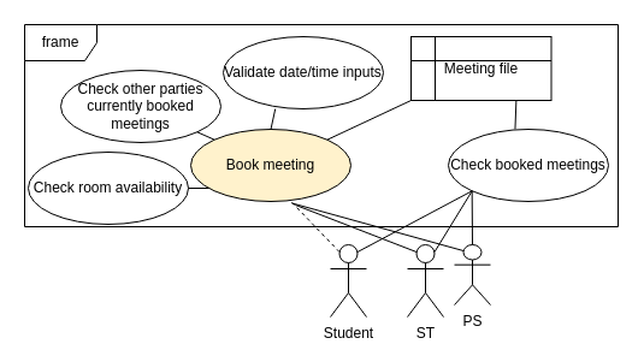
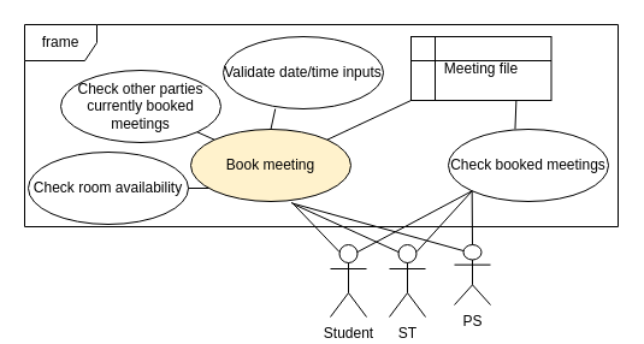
- <mxCell id="11" value="" style="endArrow=none;html=1;rounded=0;exitX=0.25;exitY=0.1;exitDx=0;exitDy=0;exitPerimeter=0;entryX=0.63;entryY=1.01;entryDx=0;entryDy=0;entryPerimeter=0;dashed=1;" edge="1" parent="1" source="2" target="17"><mxGeometry width="50" height="50" relative="1" as="geometry"><mxPoint x="204" y="178" as="sourcePoint" /><mxPoint x="254" y="128" as="targetPoint" /></mxGeometry></mxCell>
+ <mxCell id="11" value="" style="endArrow=none;html=1;rounded=0;exitX=0.25;exitY=0.1;exitDx=0;exitDy=0;exitPerimeter=0;entryX=0.63;entryY=1.01;entryDx=0;entryDy=0;entryPerimeter=0;" edge="1" parent="1" source="2" target="17"><mxGeometry width="50" height="50" relative="1" as="geometry"><mxPoint x="204" y="178" as="sourcePoint" /><mxPoint x="254" y="128" as="targetPoint" /></mxGeometry></mxCell>
- <mxCell id="4" value="ST" style="shape=umlActor;verticalLabelPosition=bottom;verticalAlign=top;html=1;outlineConnect=0;" vertex="1" parent="1"><mxGeometry x="338" y="203" width="30" height="60" as="geometry" /></mxCell>
+ <mxCell id="4" value="ST" style="shape=umlActor;verticalLabelPosition=bottom;verticalAlign=top;html=1;outlineConnect=0;" vertex="1" parent="1"><mxGeometry x="323" y="203" width="30" height="60" as="geometry" /></mxCell>
